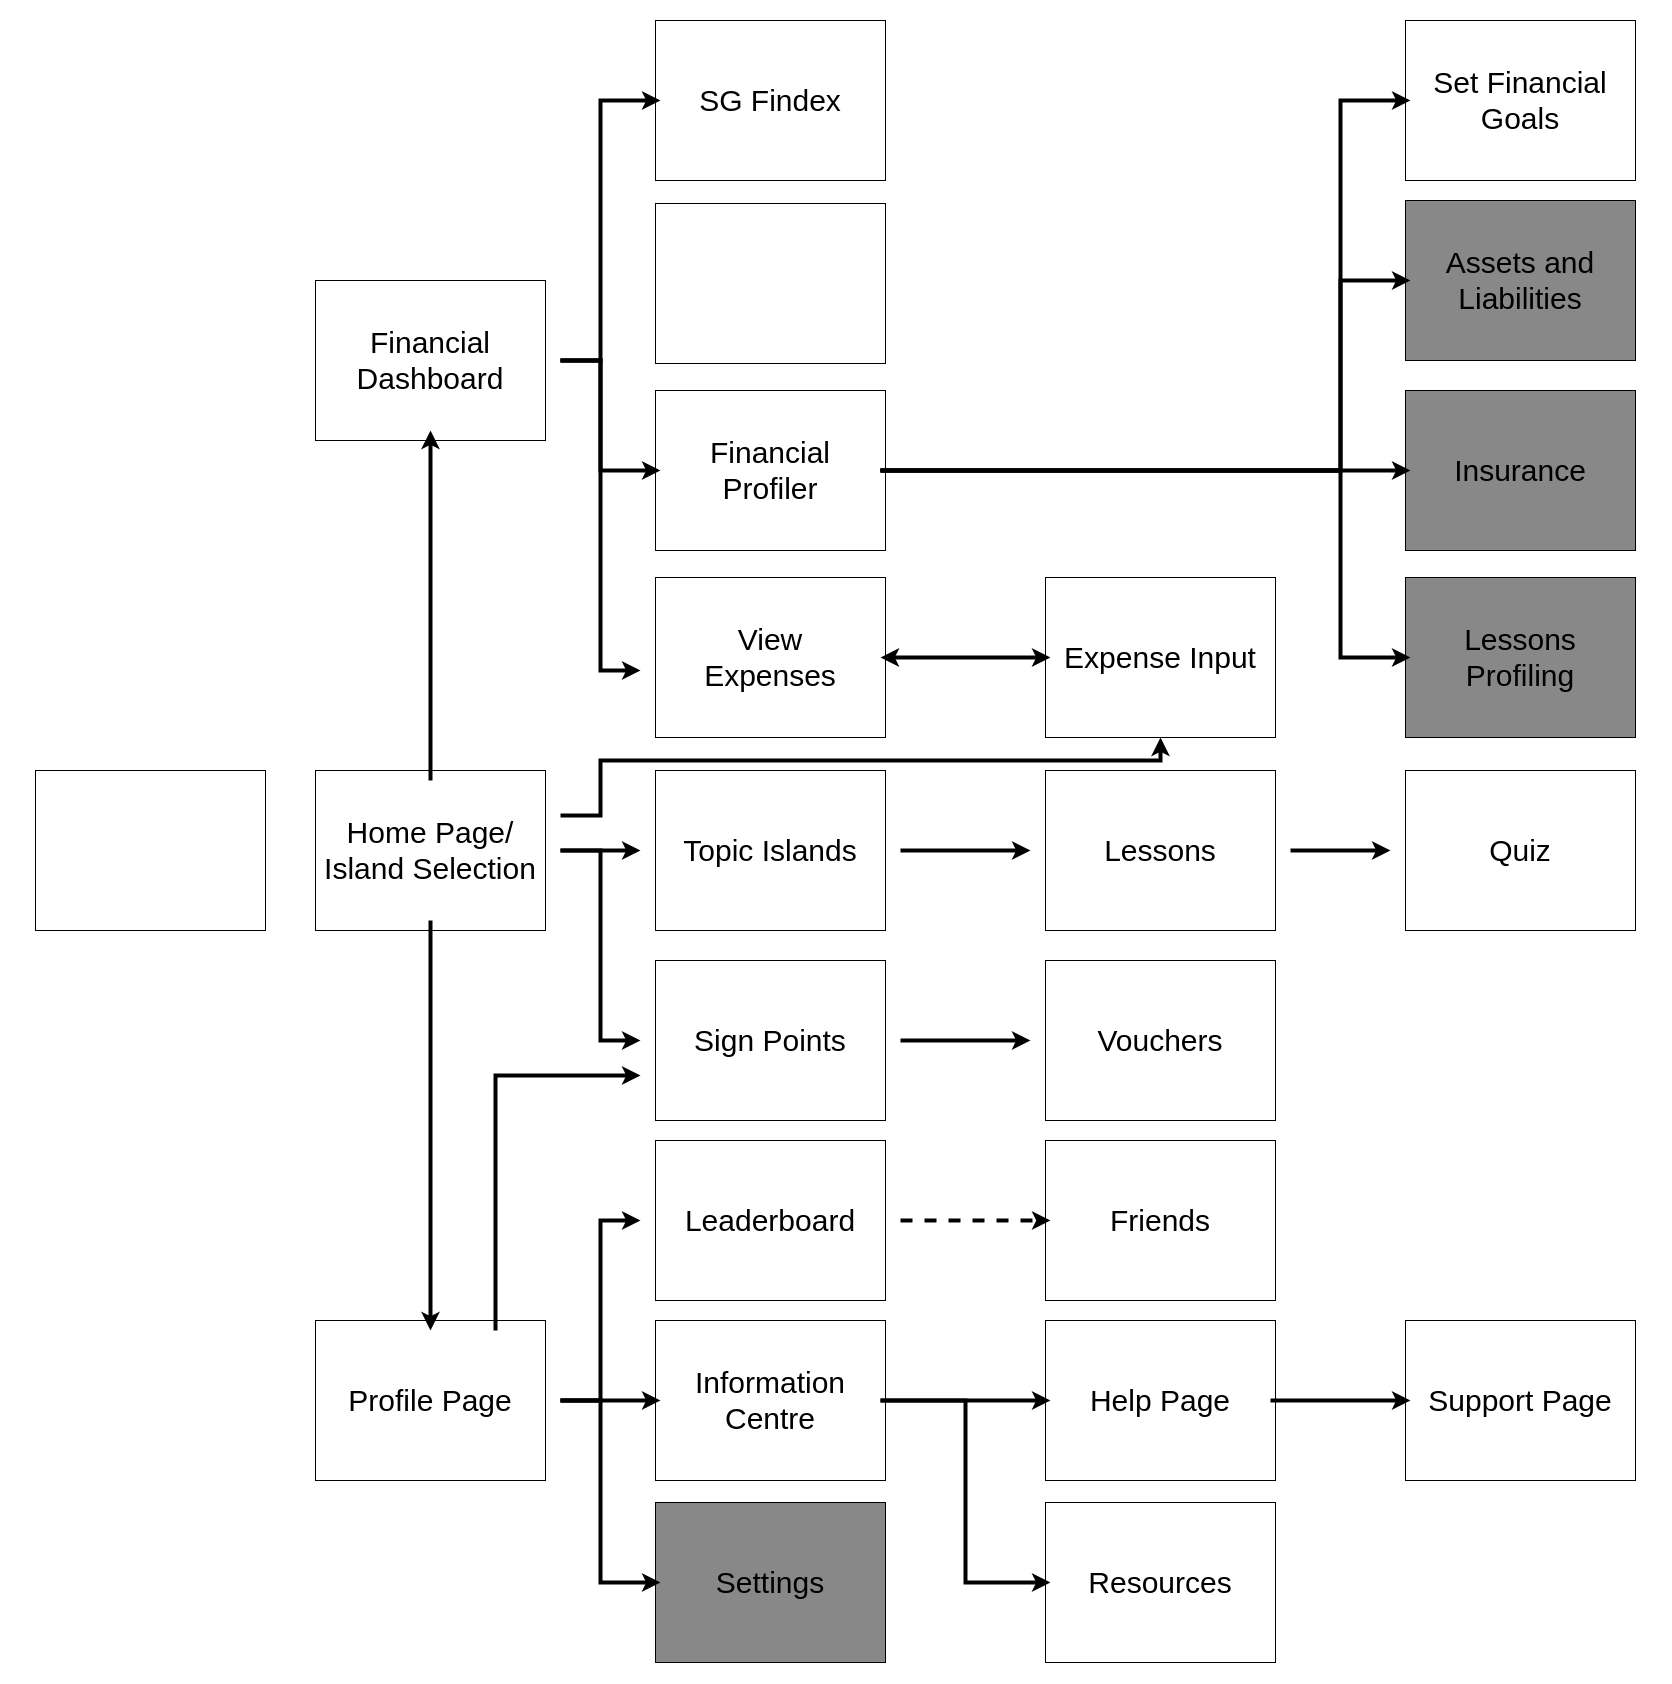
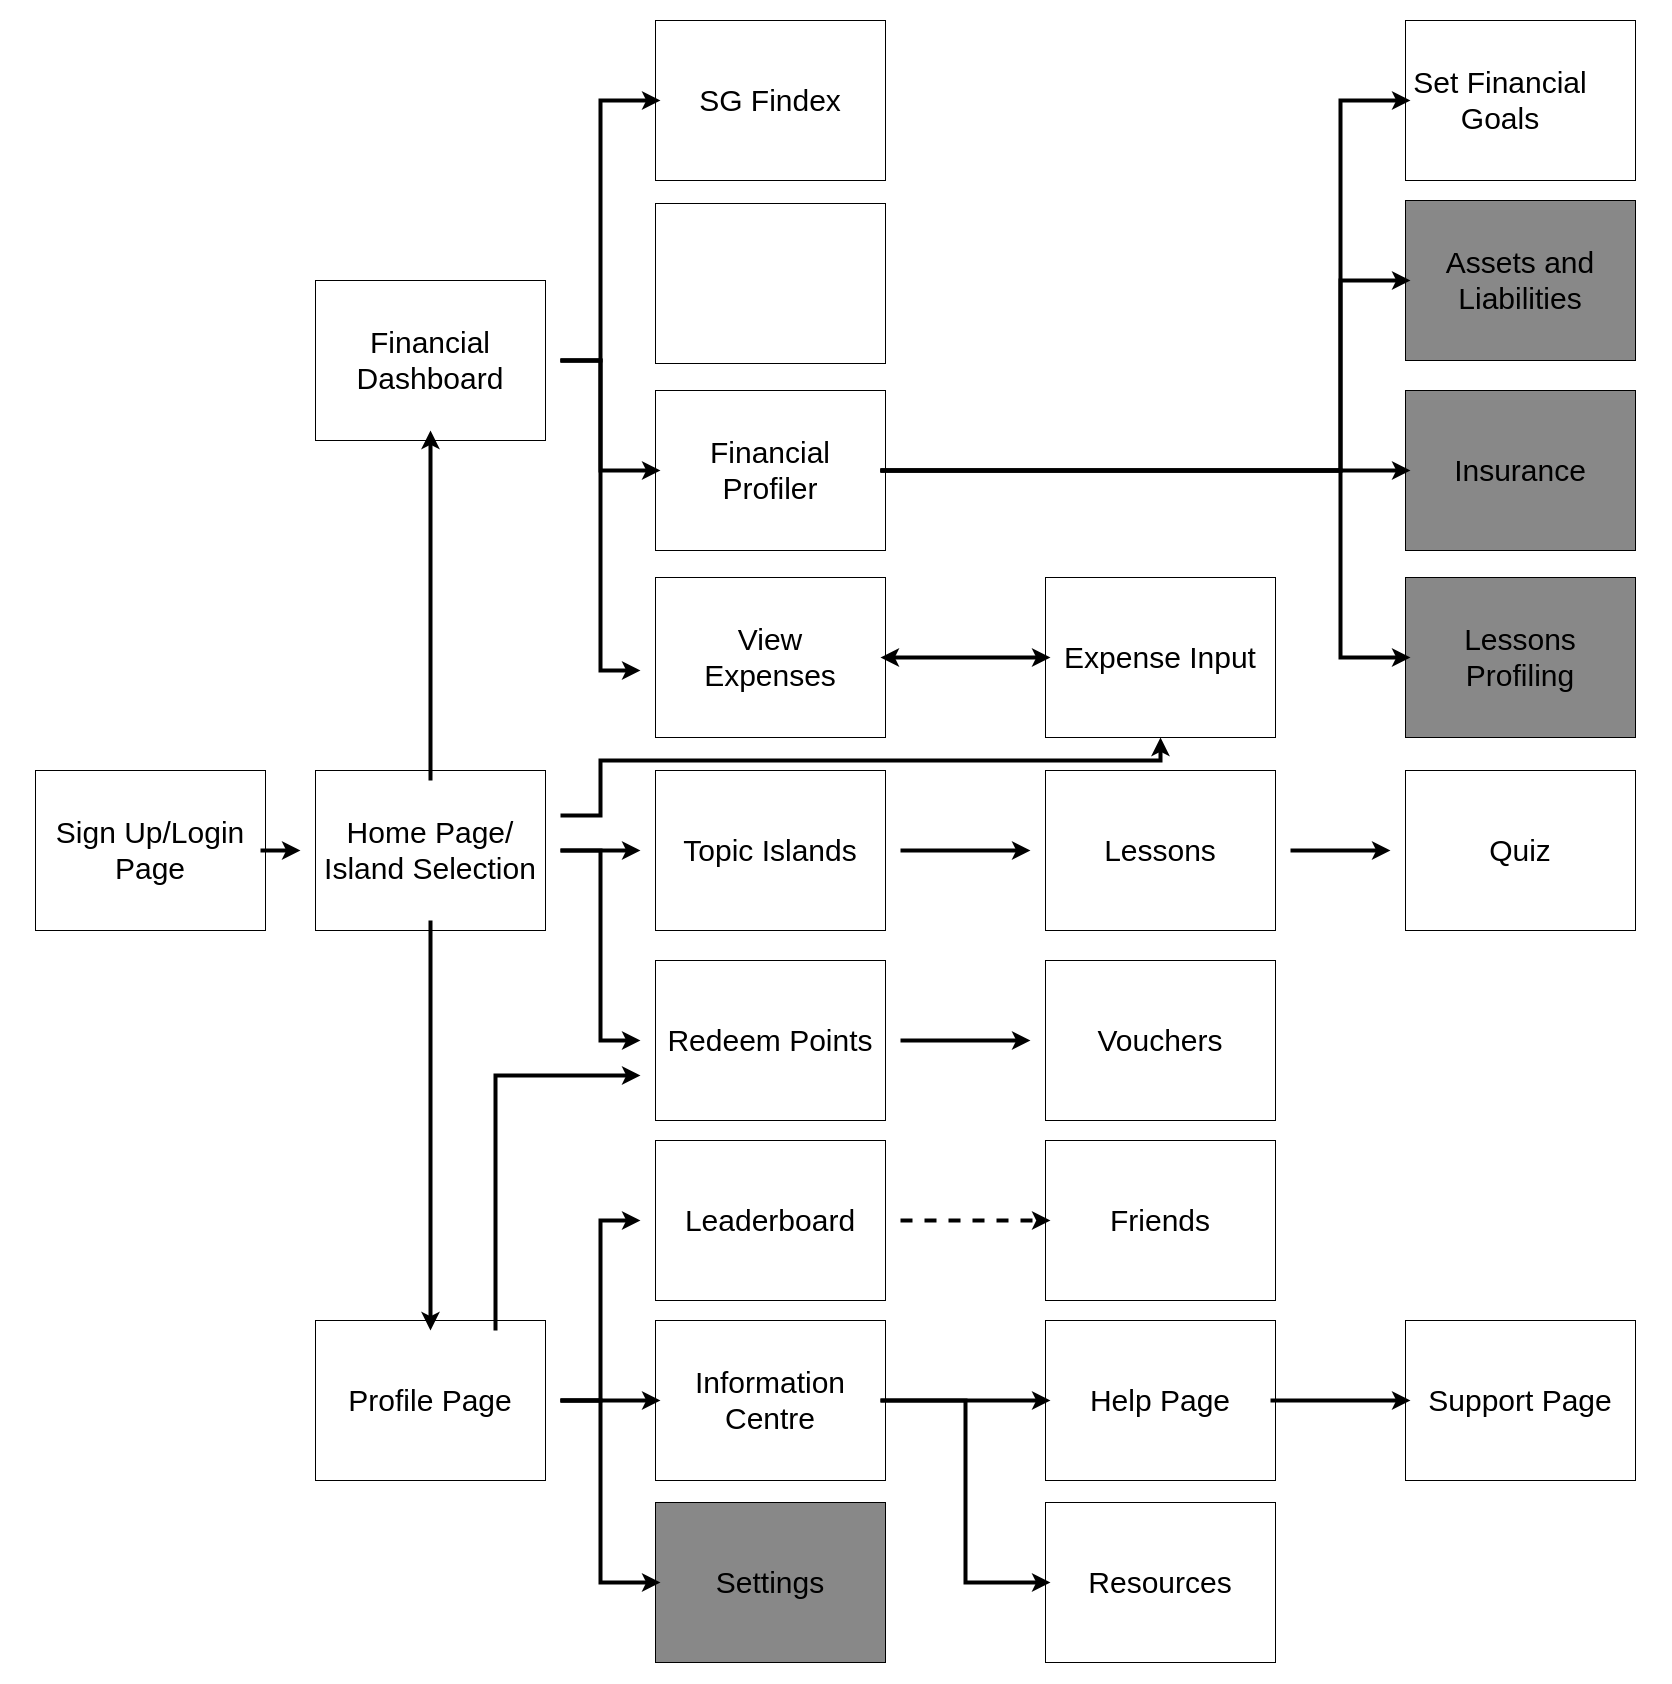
- <mxCell id="97" value="&lt;span style=&quot;font-size: 30px;&quot;&gt;Set Financial Goals&lt;/span&gt;" style="text;html=1;align=center;verticalAlign=middle;whiteSpace=wrap;rounded=0;labelBorderColor=none;fillColor=default;" parent="95" vertex="1"><mxGeometry x="20" y="10" width="220" height="140" as="geometry" /></mxCell>
+ <mxCell id="97" value="&lt;span style=&quot;font-size: 30px;&quot;&gt;Set Financial Goals&lt;/span&gt;" style="text;html=1;align=center;verticalAlign=middle;whiteSpace=wrap;rounded=0;labelBorderColor=none;fillColor=default;" parent="95" vertex="1"><mxGeometry x="20" y="10" width="180" height="140" as="geometry" /></mxCell>
+ <mxCell id="5" value="&lt;font style=&quot;font-size: 30px;&quot;&gt;Sign Up/Login Page&lt;/font&gt;" style="text;html=1;strokeColor=none;fillColor=none;align=center;verticalAlign=middle;whiteSpace=wrap;rounded=0;container=1;" parent="3" vertex="1"><mxGeometry x="5" y="10" width="220" height="140" as="geometry" /></mxCell>
+ <mxCell id="56" style="edgeStyle=orthogonalEdgeStyle;rounded=0;orthogonalLoop=1;jettySize=auto;html=1;exitX=1;exitY=0.5;exitDx=0;exitDy=0;strokeWidth=4;fontSize=30;" parent="1" source="5" target="8" edge="1"><mxGeometry relative="1" as="geometry" /></mxCell>
- <mxCell id="32" value="&lt;span style=&quot;font-size: 30px;&quot;&gt;Sign Points&lt;br&gt;&lt;/span&gt;" style="text;html=1;strokeColor=none;fillColor=none;align=center;verticalAlign=middle;whiteSpace=wrap;rounded=0;" parent="30" vertex="1"><mxGeometry y="10" width="260" height="140" as="geometry" /></mxCell>
+ <mxCell id="32" value="&lt;span style=&quot;font-size: 30px;&quot;&gt;Redeem Points&lt;br&gt;&lt;/span&gt;" style="text;html=1;strokeColor=none;fillColor=none;align=center;verticalAlign=middle;whiteSpace=wrap;rounded=0;" parent="30" vertex="1"><mxGeometry y="10" width="260" height="140" as="geometry" /></mxCell>
